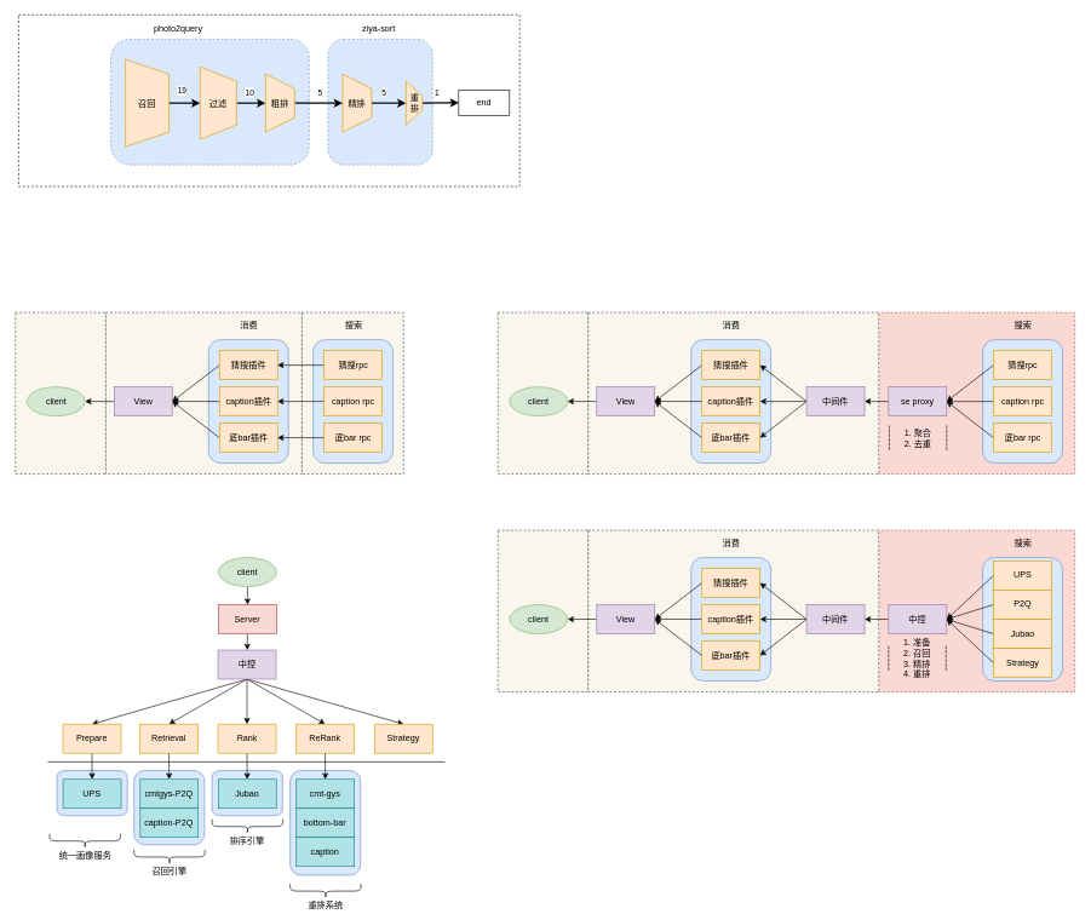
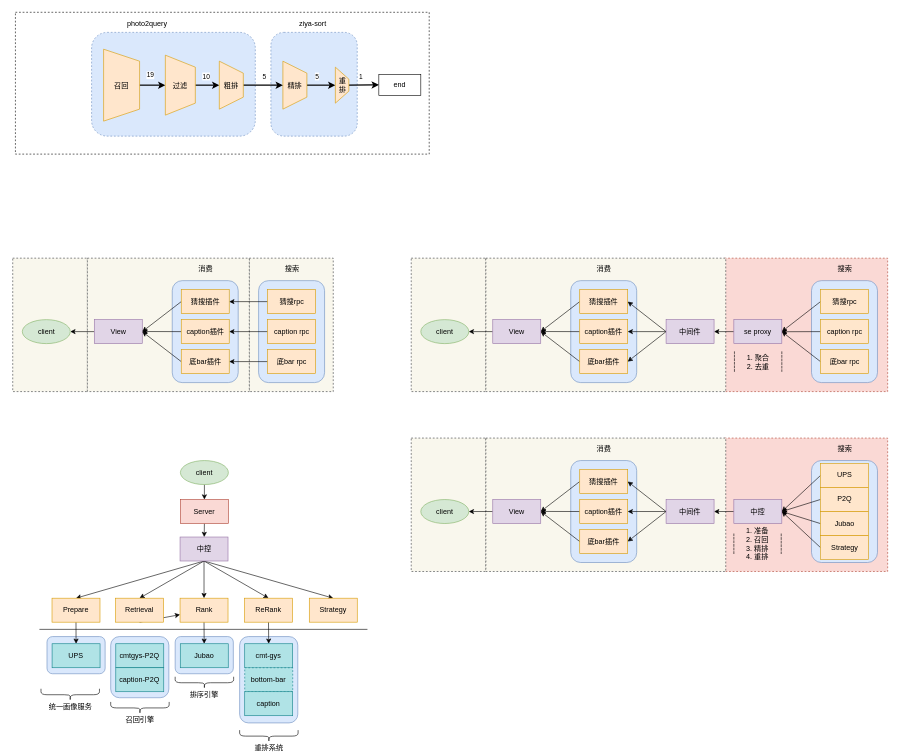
- <mxCell id="117" style="edgeStyle=none;html=1;exitX=0.5;exitY=1;exitDx=0;exitDy=0;" edge="1" parent="1" source="118" target="123"><mxGeometry relative="1" as="geometry" /></mxCell>
+ <mxCell id="117" style="edgeStyle=none;html=1;exitX=0.5;exitY=1;exitDx=0;exitDy=0;" edge="1" parent="1" source="118" target="120"><mxGeometry relative="1" as="geometry" /></mxCell>
- <mxCell id="131" value="bottom-bar" style="rounded=0;whiteSpace=wrap;html=1;fillColor=#b0e3e6;strokeColor=#0e8088;" vertex="1" parent="1"><mxGeometry x="407.37" y="1113" width="80" height="40" as="geometry" /></mxCell>
+ <mxCell id="131" value="bottom-bar" style="rounded=0;whiteSpace=wrap;html=1;fillColor=#b0e3e6;strokeColor=#0e8088;dashed=1;" vertex="1" parent="1"><mxGeometry x="407.37" y="1113" width="80" height="40" as="geometry" /></mxCell>
